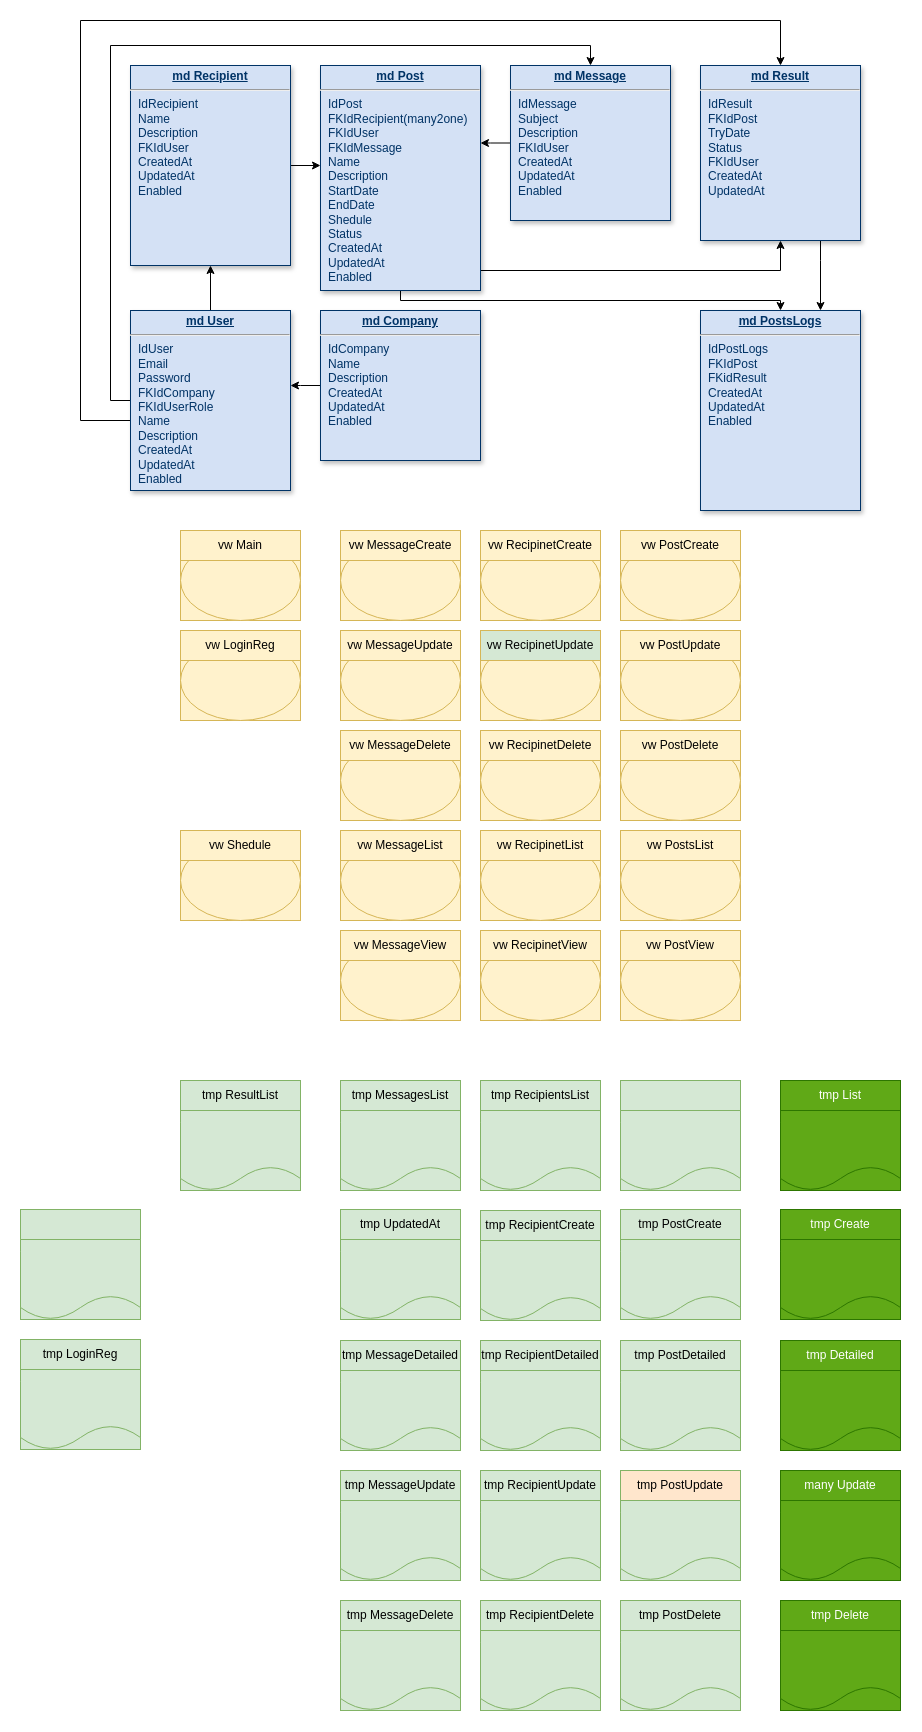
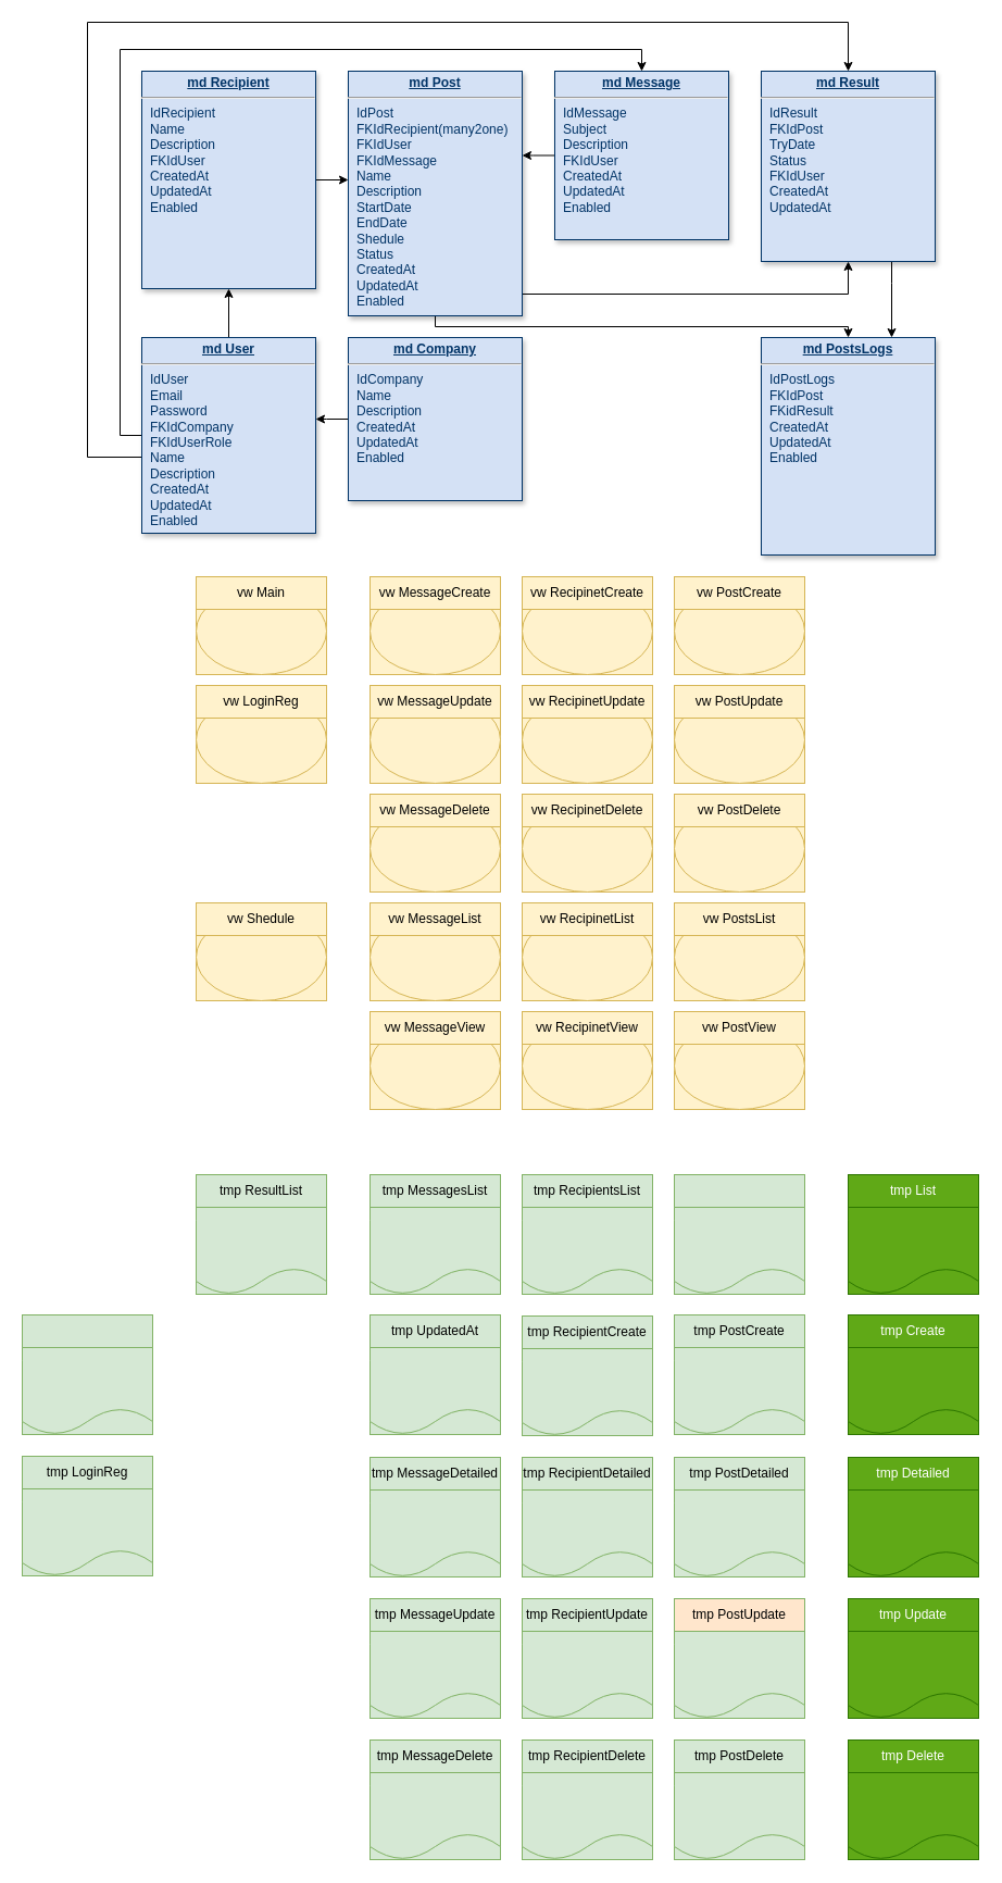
- <mxCell id="53" value="vw RecipinetUpdate" style="rounded=0;whiteSpace=wrap;html=1;fillColor=#d5e8d4;strokeColor=#d6b656;" parent="51" vertex="1"><mxGeometry width="120" height="30" as="geometry" /></mxCell>
+ <mxCell id="53" value="vw RecipinetUpdate" style="rounded=0;whiteSpace=wrap;html=1;fillColor=#fff2cc;strokeColor=#d6b656;" parent="51" vertex="1"><mxGeometry width="120" height="30" as="geometry" /></mxCell>
- <mxCell id="126" value="many Update" style="rounded=0;whiteSpace=wrap;html=1;fillColor=#60a917;strokeColor=#2D7600;fontColor=#ffffff;" parent="124" vertex="1"><mxGeometry width="120" height="30" as="geometry" /></mxCell>
+ <mxCell id="126" value="tmp Update" style="rounded=0;whiteSpace=wrap;html=1;fillColor=#60a917;strokeColor=#2D7600;fontColor=#ffffff;" parent="124" vertex="1"><mxGeometry width="120" height="30" as="geometry" /></mxCell>
